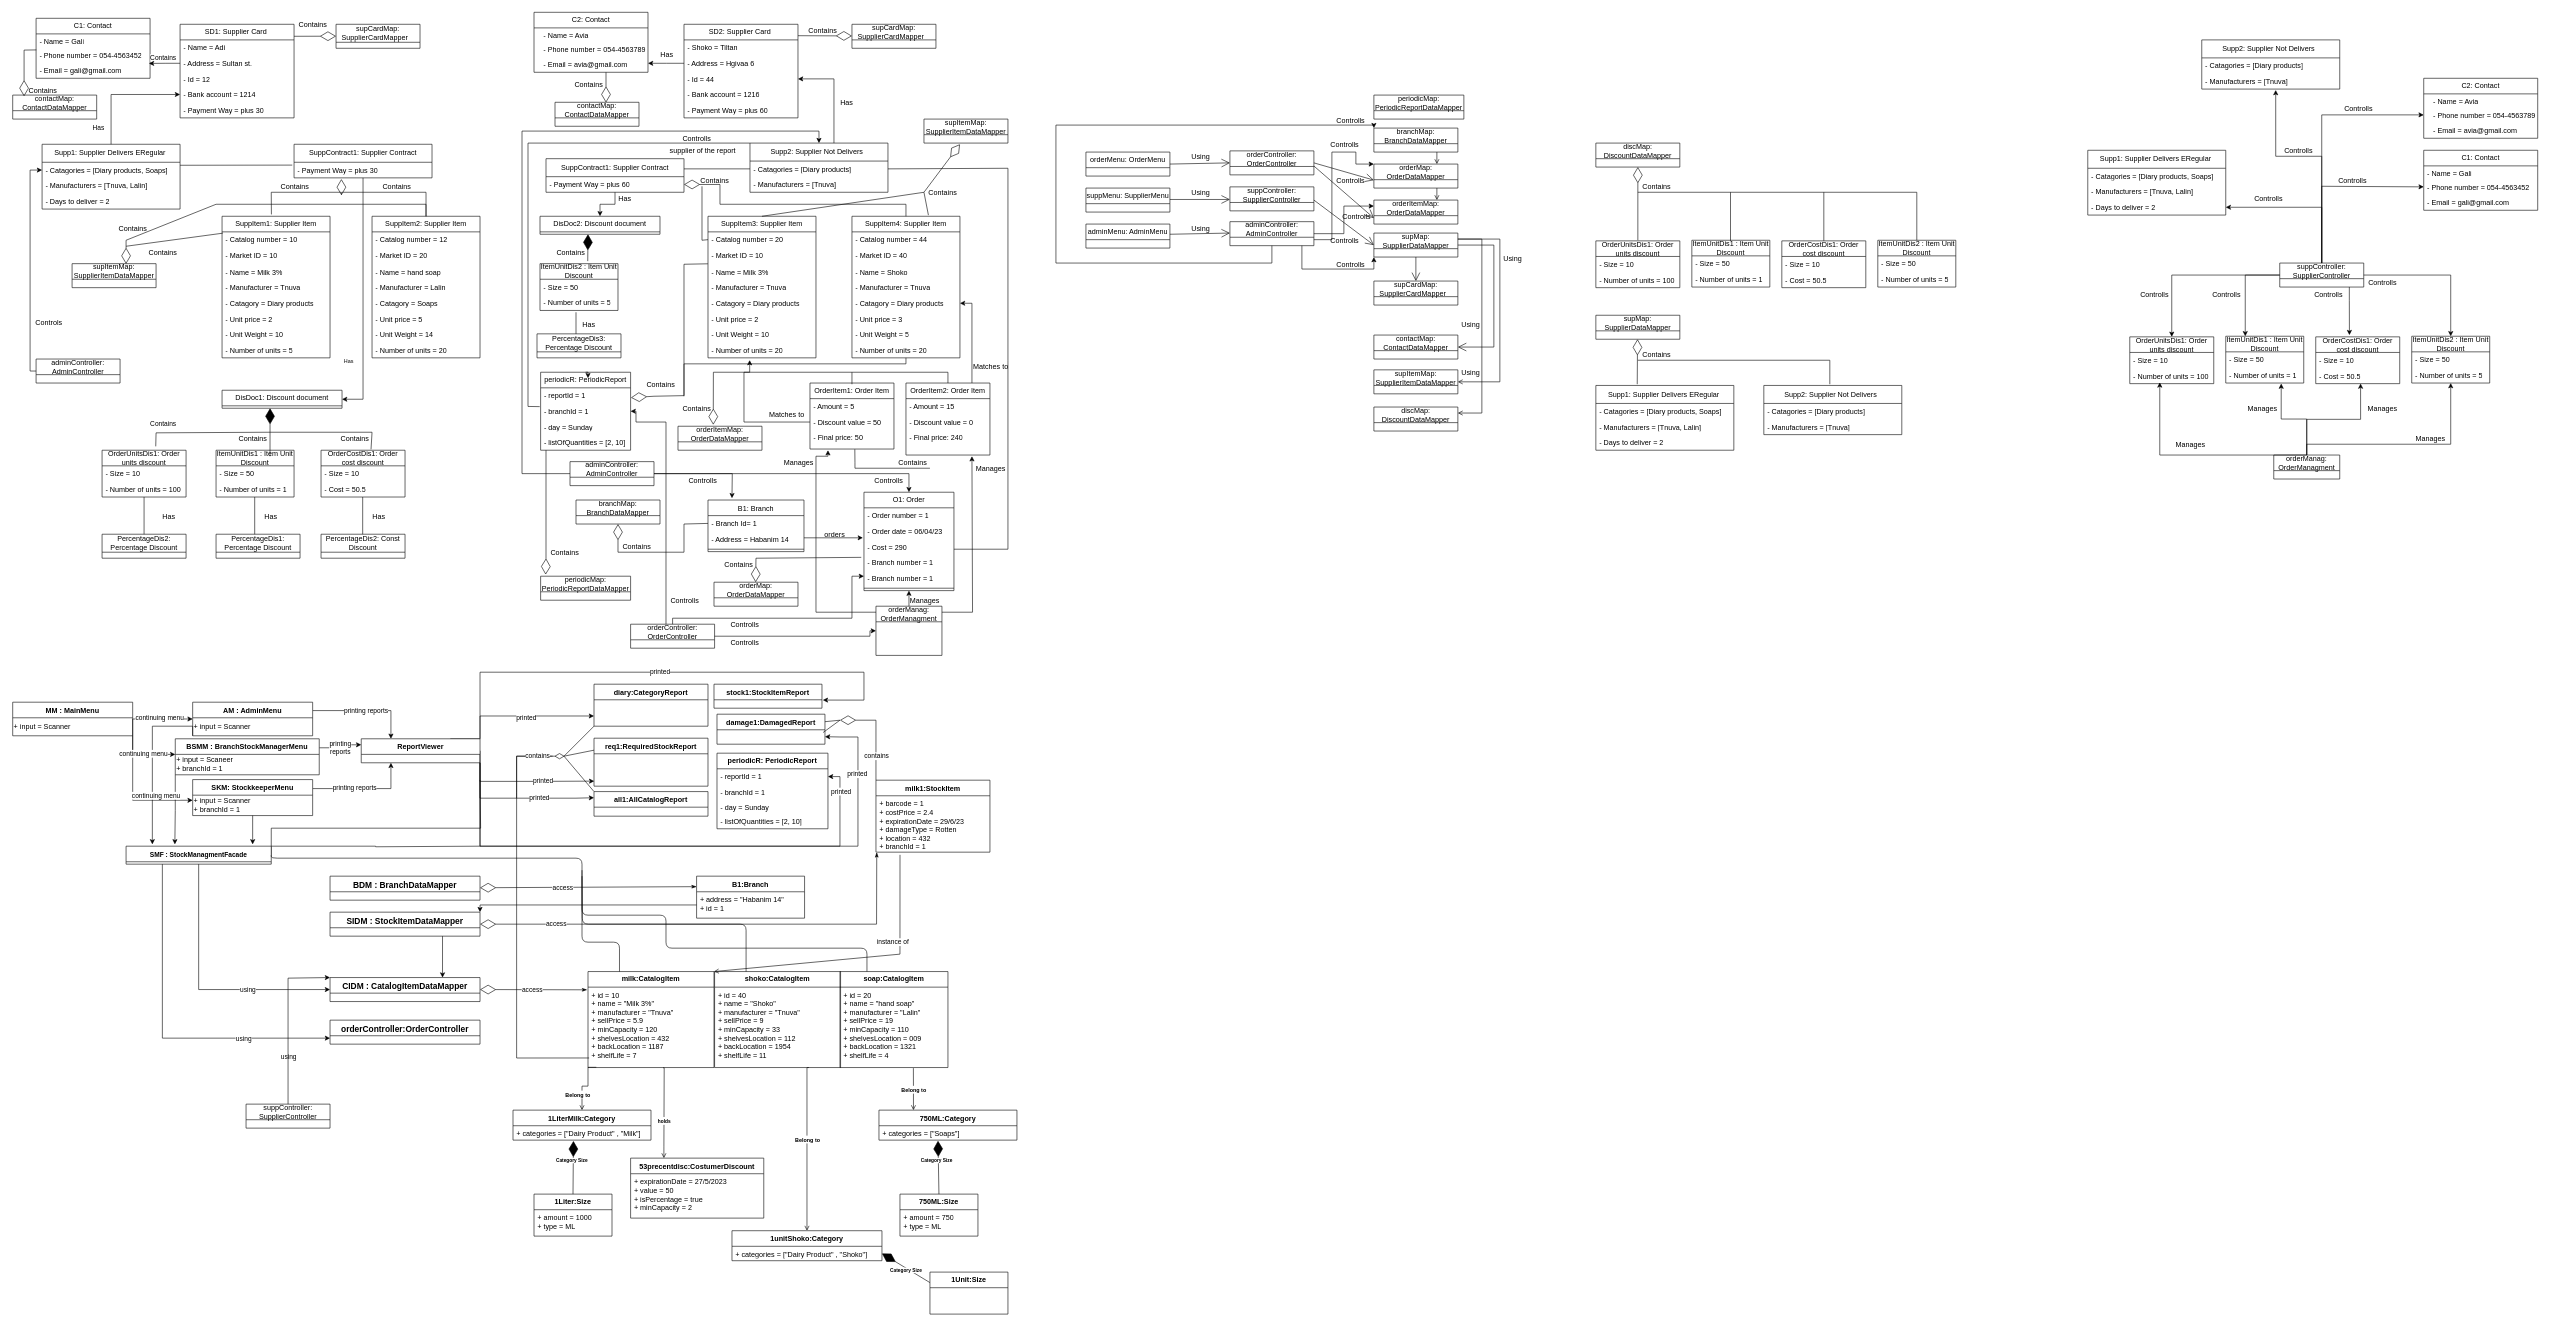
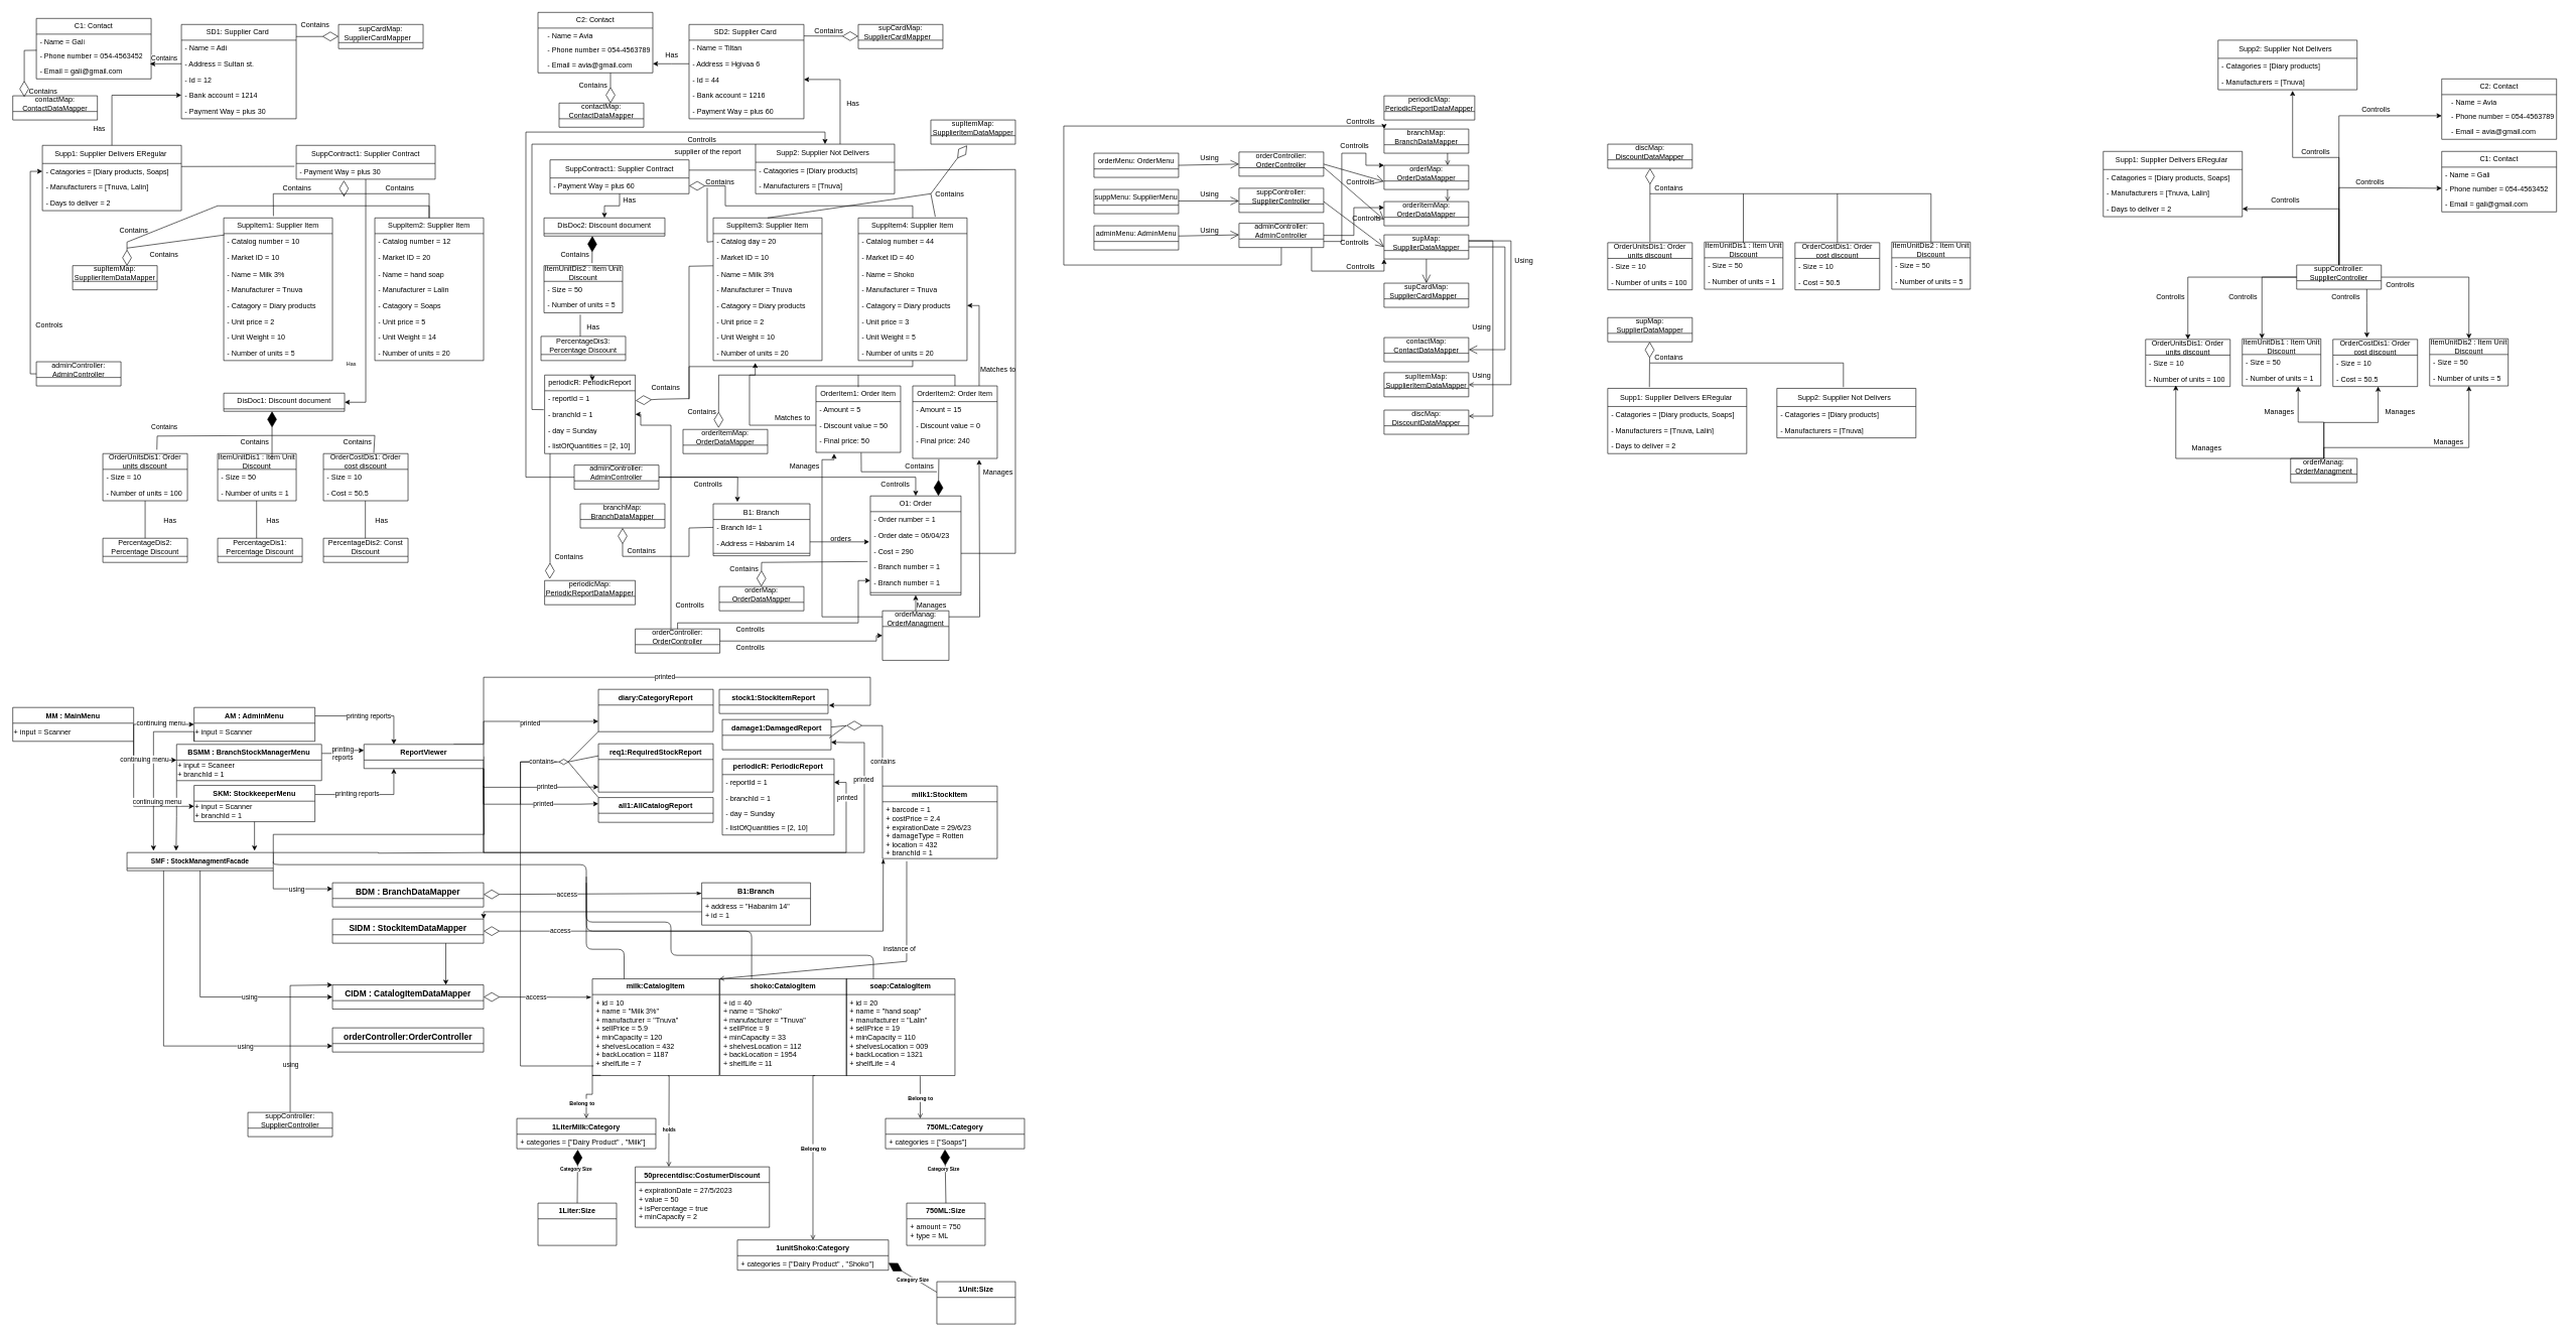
- <mxCell id="200" value="- Shoko = Tiltan" style="text;strokeColor=none;fillColor=none;align=left;verticalAlign=top;spacingLeft=4;spacingRight=4;overflow=hidden;rotatable=0;points=[[0,0.5],[1,0.5]];portConstraint=eastwest;whiteSpace=wrap;html=1;" vertex="1" parent="199"><mxGeometry y="26" width="190" height="26" as="geometry" /></mxCell>
+ <mxCell id="200" value="- Name = Tiltan" style="text;strokeColor=none;fillColor=none;align=left;verticalAlign=top;spacingLeft=4;spacingRight=4;overflow=hidden;rotatable=0;points=[[0,0.5],[1,0.5]];portConstraint=eastwest;whiteSpace=wrap;html=1;" vertex="1" parent="199"><mxGeometry y="26" width="190" height="26" as="geometry" /></mxCell>
- <mxCell id="240" value="- Catalog number = 20" style="text;strokeColor=none;fillColor=none;align=left;verticalAlign=top;spacingLeft=4;spacingRight=4;overflow=hidden;rotatable=0;points=[[0,0.5],[1,0.5]];portConstraint=eastwest;whiteSpace=wrap;html=1;" vertex="1" parent="239"><mxGeometry y="26" width="180" height="26" as="geometry" /></mxCell>
+ <mxCell id="240" value="- Catalog day = 20" style="text;strokeColor=none;fillColor=none;align=left;verticalAlign=top;spacingLeft=4;spacingRight=4;overflow=hidden;rotatable=0;points=[[0,0.5],[1,0.5]];portConstraint=eastwest;whiteSpace=wrap;html=1;" vertex="1" parent="239"><mxGeometry y="26" width="180" height="26" as="geometry" /></mxCell>
+ <mxCell id="359" value="" style="endArrow=diamondThin;endFill=1;endSize=24;html=1;rounded=0;entryX=0.75;entryY=0;entryDx=0;entryDy=0;exitX=0.309;exitY=1.031;exitDx=0;exitDy=0;exitPerimeter=0;" edge="1" parent="1" source="296" target="261"><mxGeometry width="160" relative="1" as="geometry"><mxPoint x="1309" y="790" as="sourcePoint" /><mxPoint x="1469" y="790" as="targetPoint" /></mxGeometry></mxCell>
+ <mxCell id="56" style="edgeStyle=orthogonalEdgeStyle;rounded=0;orthogonalLoop=1;jettySize=auto;html=1;exitX=1;exitY=1;exitDx=0;exitDy=0;entryX=0;entryY=0.25;entryDx=0;entryDy=0;" edge="1" parent="1" source="63" target="52"><mxGeometry relative="1" as="geometry" /></mxCell>
+ <mxCell id="57" value="using" style="edgeLabel;html=1;align=center;verticalAlign=middle;resizable=0;points=[];" connectable="0" vertex="1" parent="56"><mxGeometry x="-0.125" y="-4" relative="1" as="geometry"><mxPoint x="12" y="-4" as="offset" /></mxGeometry></mxCell>
- <mxCell id="4" value="53precentdisc:CostumerDiscount" style="swimlane;fontStyle=1;align=center;verticalAlign=top;childLayout=stackLayout;horizontal=1;startSize=26;horizontalStack=0;resizeParent=1;resizeParentMax=0;resizeLast=0;collapsible=1;marginBottom=0;whiteSpace=wrap;html=1;" vertex="1" parent="1"><mxGeometry x="1050" y="1930" width="222" height="100" as="geometry"><mxRectangle x="330" y="499" width="90" height="30" as="alternateBounds" /></mxGeometry></mxCell>
+ <mxCell id="4" value="50precentdisc:CostumerDiscount" style="swimlane;fontStyle=1;align=center;verticalAlign=top;childLayout=stackLayout;horizontal=1;startSize=26;horizontalStack=0;resizeParent=1;resizeParentMax=0;resizeLast=0;collapsible=1;marginBottom=0;whiteSpace=wrap;html=1;" vertex="1" parent="1"><mxGeometry x="1050" y="1930" width="222" height="100" as="geometry"><mxRectangle x="330" y="499" width="90" height="30" as="alternateBounds" /></mxGeometry></mxCell>
- <mxCell id="96" value="+ amount = 1000&lt;span style=&quot;&quot;&gt;&lt;br&gt;+ type =&amp;nbsp;&lt;/span&gt;ML" style="text;strokeColor=none;fillColor=none;align=left;verticalAlign=top;spacingLeft=4;spacingRight=4;overflow=hidden;rotatable=0;points=[[0,0.5],[1,0.5]];portConstraint=eastwest;whiteSpace=wrap;html=1;" vertex="1" parent="94"><mxGeometry y="26" width="130" height="44" as="geometry" /></mxCell>
